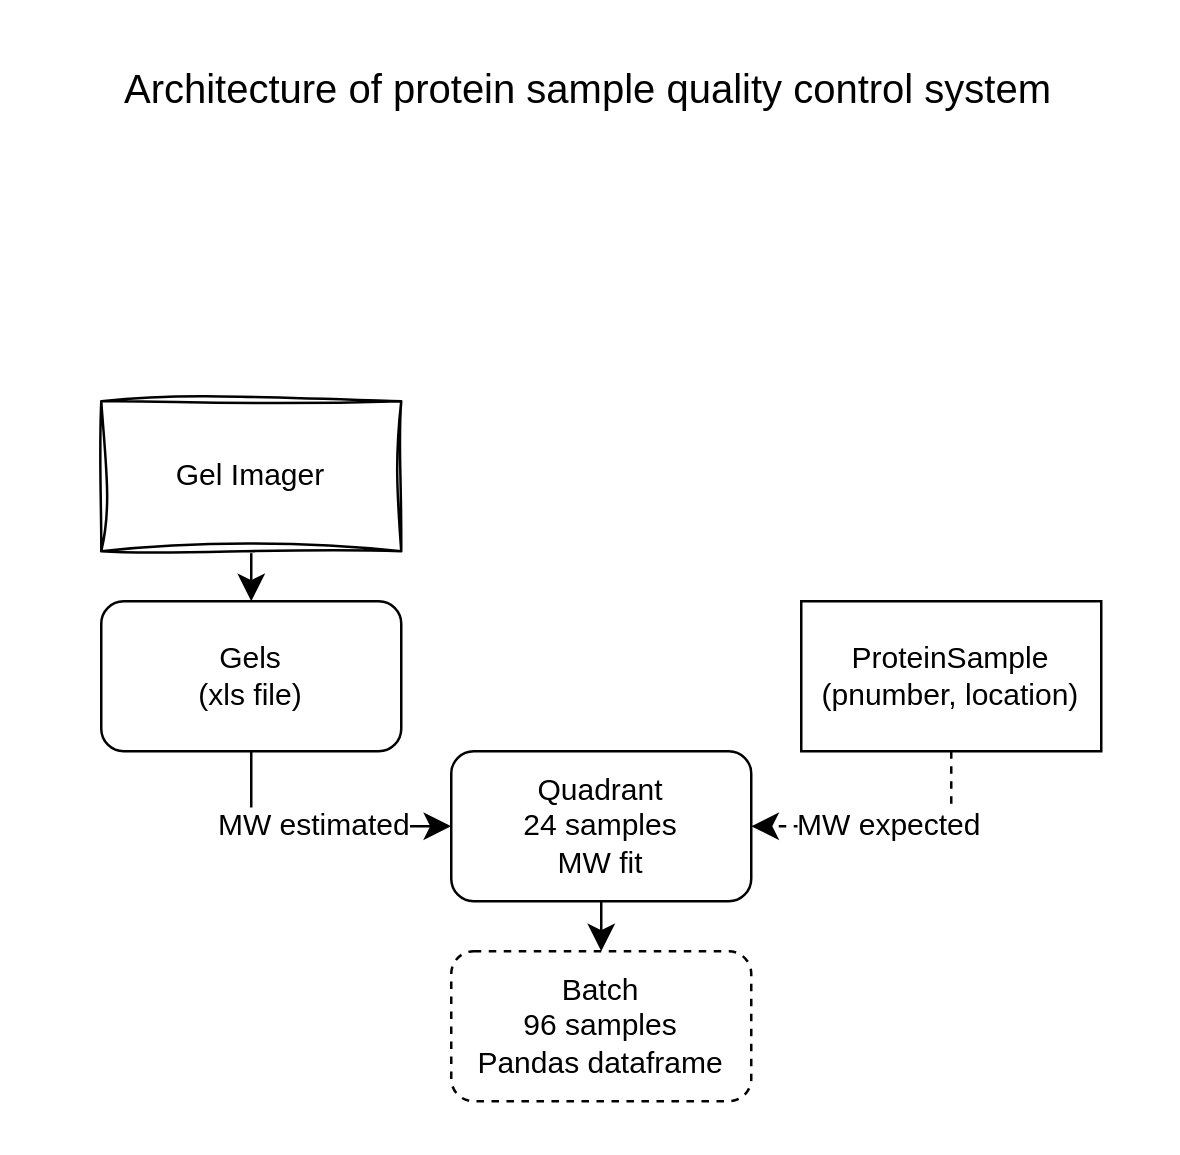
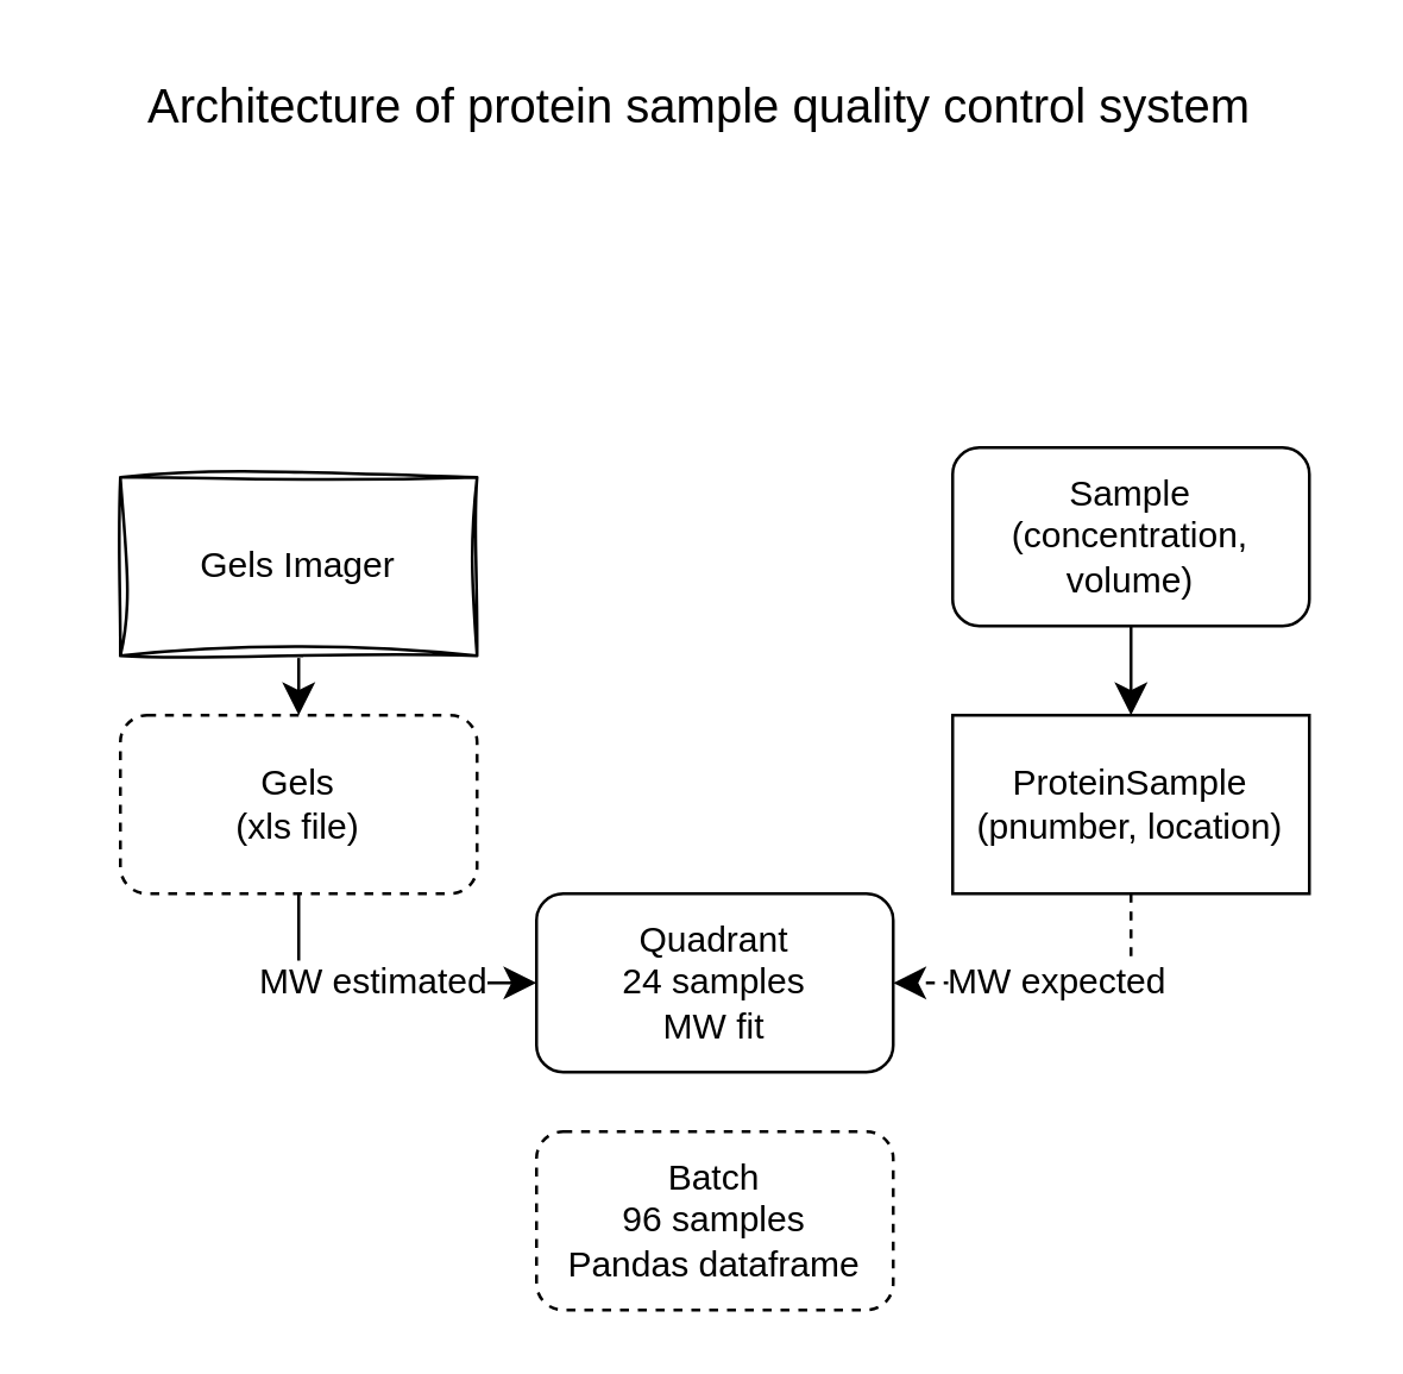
+ <mxCell id="3" value="Sample&lt;br&gt;(concentration, volume)" style="rounded=1;whiteSpace=wrap;html=1;" vertex="1" parent="1"><mxGeometry x="320" y="150" width="120" height="60" as="geometry" /></mxCell>
- <mxCell id="13" value="Gel Imager" style="rounded=0;whiteSpace=wrap;html=1;glass=0;sketch=1;curveFitting=1;jiggle=2;" vertex="1" parent="1"><mxGeometry x="40" y="160" width="120" height="60" as="geometry" /></mxCell>
+ <mxCell id="13" value="Gels Imager" style="rounded=0;whiteSpace=wrap;html=1;glass=0;sketch=1;curveFitting=1;jiggle=2;" vertex="1" parent="1"><mxGeometry x="40" y="160" width="120" height="60" as="geometry" /></mxCell>
+ <mxCell id="2" style="edgeStyle=none;curved=1;rounded=0;orthogonalLoop=1;jettySize=auto;html=1;exitX=0.5;exitY=1;exitDx=0;exitDy=0;entryX=0.5;entryY=0;entryDx=0;entryDy=0;fontSize=12;startSize=8;endSize=8;" edge="1" parent="1" source="3" target="5"><mxGeometry relative="1" as="geometry" /></mxCell>
- <mxCell id="7" value="Gels&lt;br&gt;(xls file)" style="rounded=1;whiteSpace=wrap;html=1;" vertex="1" parent="1"><mxGeometry x="40" y="240" width="120" height="60" as="geometry" /></mxCell>
+ <mxCell id="7" value="Gels&lt;br&gt;(xls file)" style="rounded=1;whiteSpace=wrap;html=1;dashed=1;" vertex="1" parent="1"><mxGeometry x="40" y="240" width="120" height="60" as="geometry" /></mxCell>
- <mxCell id="8" style="edgeStyle=none;curved=1;rounded=0;orthogonalLoop=1;jettySize=auto;html=1;exitX=0.5;exitY=1;exitDx=0;exitDy=0;fontSize=12;startSize=8;endSize=8;" edge="1" parent="1" source="9" target="10"><mxGeometry relative="1" as="geometry" /></mxCell>
